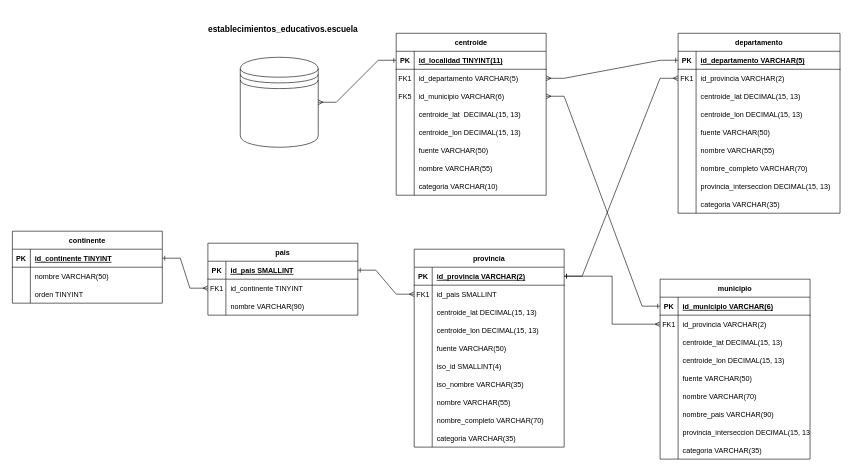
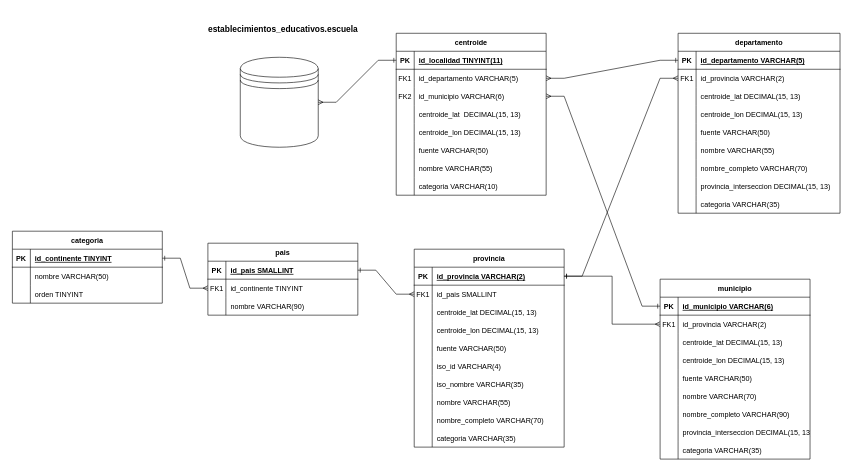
- <mxCell id="70" value="FK5" style="shape=partialRectangle;overflow=hidden;connectable=0;fillColor=none;top=0;left=0;bottom=0;right=0;" parent="69" vertex="1"><mxGeometry width="30" height="30" as="geometry"><mxRectangle width="30" height="30" as="alternateBounds" /></mxGeometry></mxCell>
+ <mxCell id="70" value="FK2" style="shape=partialRectangle;overflow=hidden;connectable=0;fillColor=none;top=0;left=0;bottom=0;right=0;" parent="69" vertex="1"><mxGeometry width="30" height="30" as="geometry"><mxRectangle width="30" height="30" as="alternateBounds" /></mxGeometry></mxCell>
- <mxCell id="127" value="continente" style="shape=table;startSize=30;container=1;collapsible=1;childLayout=tableLayout;fixedRows=1;rowLines=0;fontStyle=1;align=center;resizeLast=1;" parent="1" vertex="1"><mxGeometry x="20" y="385" width="250" height="120" as="geometry" /></mxCell>
+ <mxCell id="127" value="categoria" style="shape=table;startSize=30;container=1;collapsible=1;childLayout=tableLayout;fixedRows=1;rowLines=0;fontStyle=1;align=center;resizeLast=1;" parent="1" vertex="1"><mxGeometry x="20" y="385" width="250" height="120" as="geometry" /></mxCell>
- <mxCell id="20" value="iso_id SMALLINT(4)" style="shape=partialRectangle;overflow=hidden;connectable=0;fillColor=none;top=0;left=0;bottom=0;right=0;align=left;spacingLeft=6;" parent="18" vertex="1"><mxGeometry x="30" width="220" height="30" as="geometry"><mxRectangle width="220" height="30" as="alternateBounds" /></mxGeometry></mxCell>
+ <mxCell id="20" value="iso_id VARCHAR(4)" style="shape=partialRectangle;overflow=hidden;connectable=0;fillColor=none;top=0;left=0;bottom=0;right=0;align=left;spacingLeft=6;" parent="18" vertex="1"><mxGeometry x="30" width="220" height="30" as="geometry"><mxRectangle width="220" height="30" as="alternateBounds" /></mxGeometry></mxCell>
- <mxCell id="120" value="nombre_pais VARCHAR(90)" style="shape=partialRectangle;overflow=hidden;connectable=0;fillColor=none;top=0;left=0;bottom=0;right=0;align=left;spacingLeft=6;" parent="118" vertex="1"><mxGeometry x="30" width="220" height="30" as="geometry"><mxRectangle width="220" height="30" as="alternateBounds" /></mxGeometry></mxCell>
+ <mxCell id="120" value="nombre_completo VARCHAR(90)" style="shape=partialRectangle;overflow=hidden;connectable=0;fillColor=none;top=0;left=0;bottom=0;right=0;align=left;spacingLeft=6;" parent="118" vertex="1"><mxGeometry x="30" width="220" height="30" as="geometry"><mxRectangle width="220" height="30" as="alternateBounds" /></mxGeometry></mxCell>
